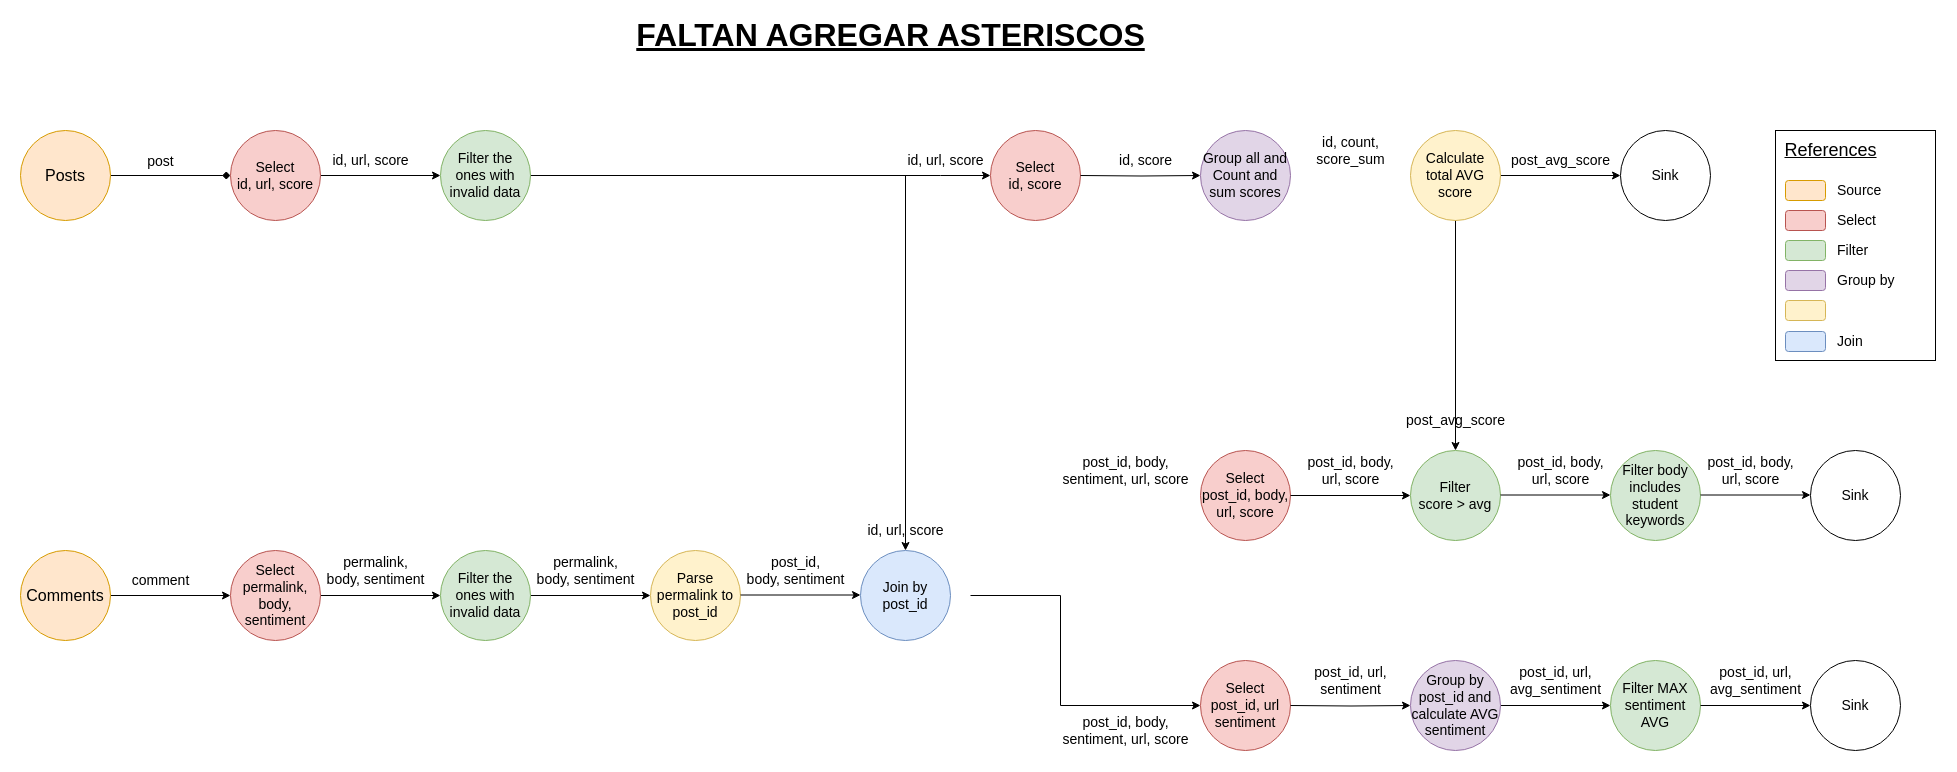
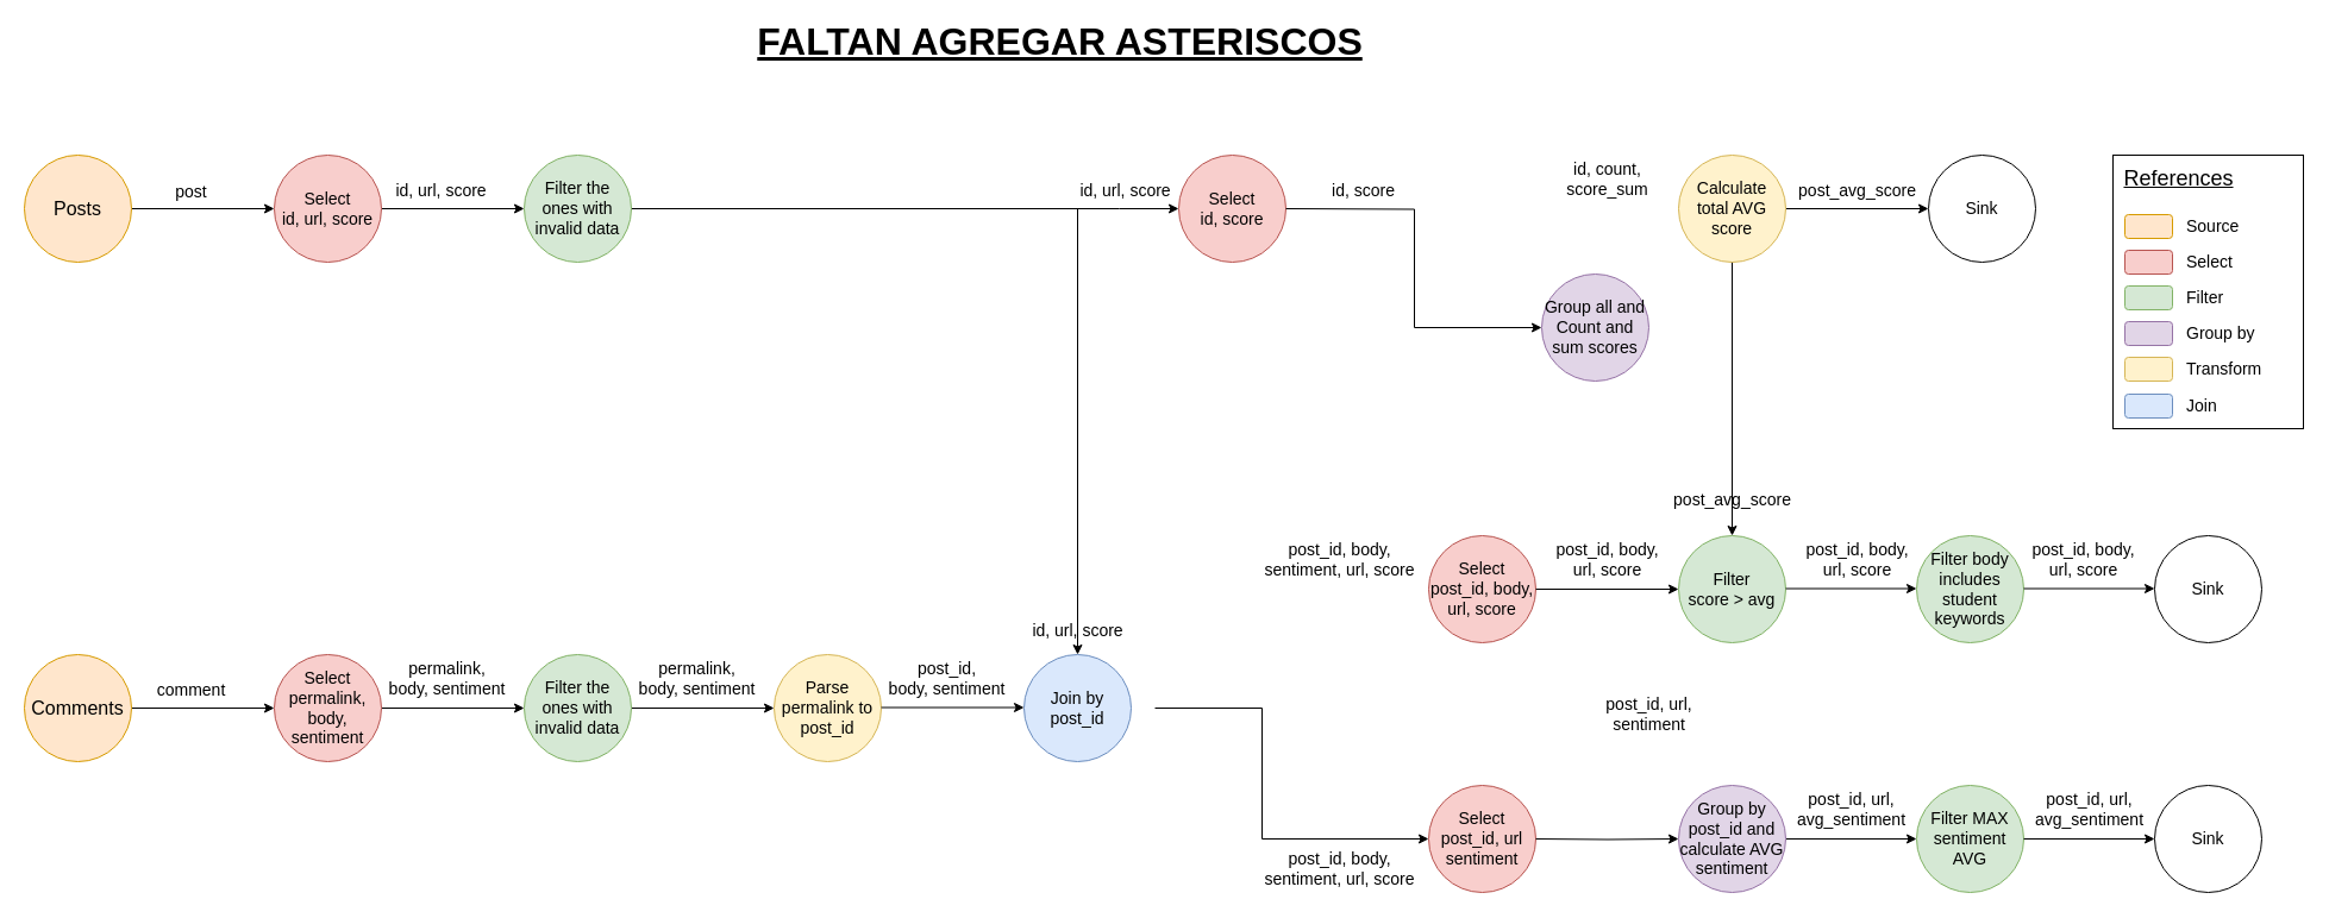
- <mxCell id="2" style="edgeStyle=orthogonalEdgeStyle;rounded=0;orthogonalLoop=1;jettySize=auto;html=1;entryX=0;entryY=0.5;entryDx=0;entryDy=0;fontSize=16;endArrow=diamond;" edge="1" parent="1" source="3" target="5"><mxGeometry relative="1" as="geometry" /></mxCell>
+ <mxCell id="2" style="edgeStyle=orthogonalEdgeStyle;rounded=0;orthogonalLoop=1;jettySize=auto;html=1;entryX=0;entryY=0.5;entryDx=0;entryDy=0;fontSize=16;" edge="1" parent="1" source="3" target="5"><mxGeometry relative="1" as="geometry" /></mxCell>
- <mxCell id="20" value="&lt;font style=&quot;font-size: 14px;&quot;&gt;Group all and Count and sum scores&lt;/font&gt;" style="ellipse;whiteSpace=wrap;html=1;aspect=fixed;fillColor=#e1d5e7;strokeColor=#9673a6;" vertex="1" parent="1"><mxGeometry x="1200" y="130" width="90" height="90" as="geometry" /></mxCell>
+ <mxCell id="20" value="&lt;font style=&quot;font-size: 14px;&quot;&gt;Group all and Count and sum scores&lt;/font&gt;" style="ellipse;whiteSpace=wrap;html=1;aspect=fixed;fillColor=#e1d5e7;strokeColor=#9673a6;" vertex="1" parent="1"><mxGeometry x="1295" y="230" width="90" height="90" as="geometry" /></mxCell>
+ <mxCell id="76" value="Transform" style="rounded=0;whiteSpace=wrap;html=1;fontSize=14;strokeColor=none;align=left;" vertex="1" parent="74"><mxGeometry x="50" width="90" height="20" as="geometry" /></mxCell>
- <mxCell id="41" value="post_id, url,&lt;br&gt;sentiment" style="text;html=1;align=center;verticalAlign=middle;resizable=0;points=[];autosize=1;strokeColor=none;fillColor=none;fontSize=14;" vertex="1" parent="1"><mxGeometry x="1305" y="660" width="90" height="40" as="geometry" /></mxCell>
+ <mxCell id="41" value="post_id, url,&lt;br&gt;sentiment" style="text;html=1;align=center;verticalAlign=middle;resizable=0;points=[];autosize=1;strokeColor=none;fillColor=none;fontSize=14;" vertex="1" parent="1"><mxGeometry x="1340" y="580" width="90" height="40" as="geometry" /></mxCell>
